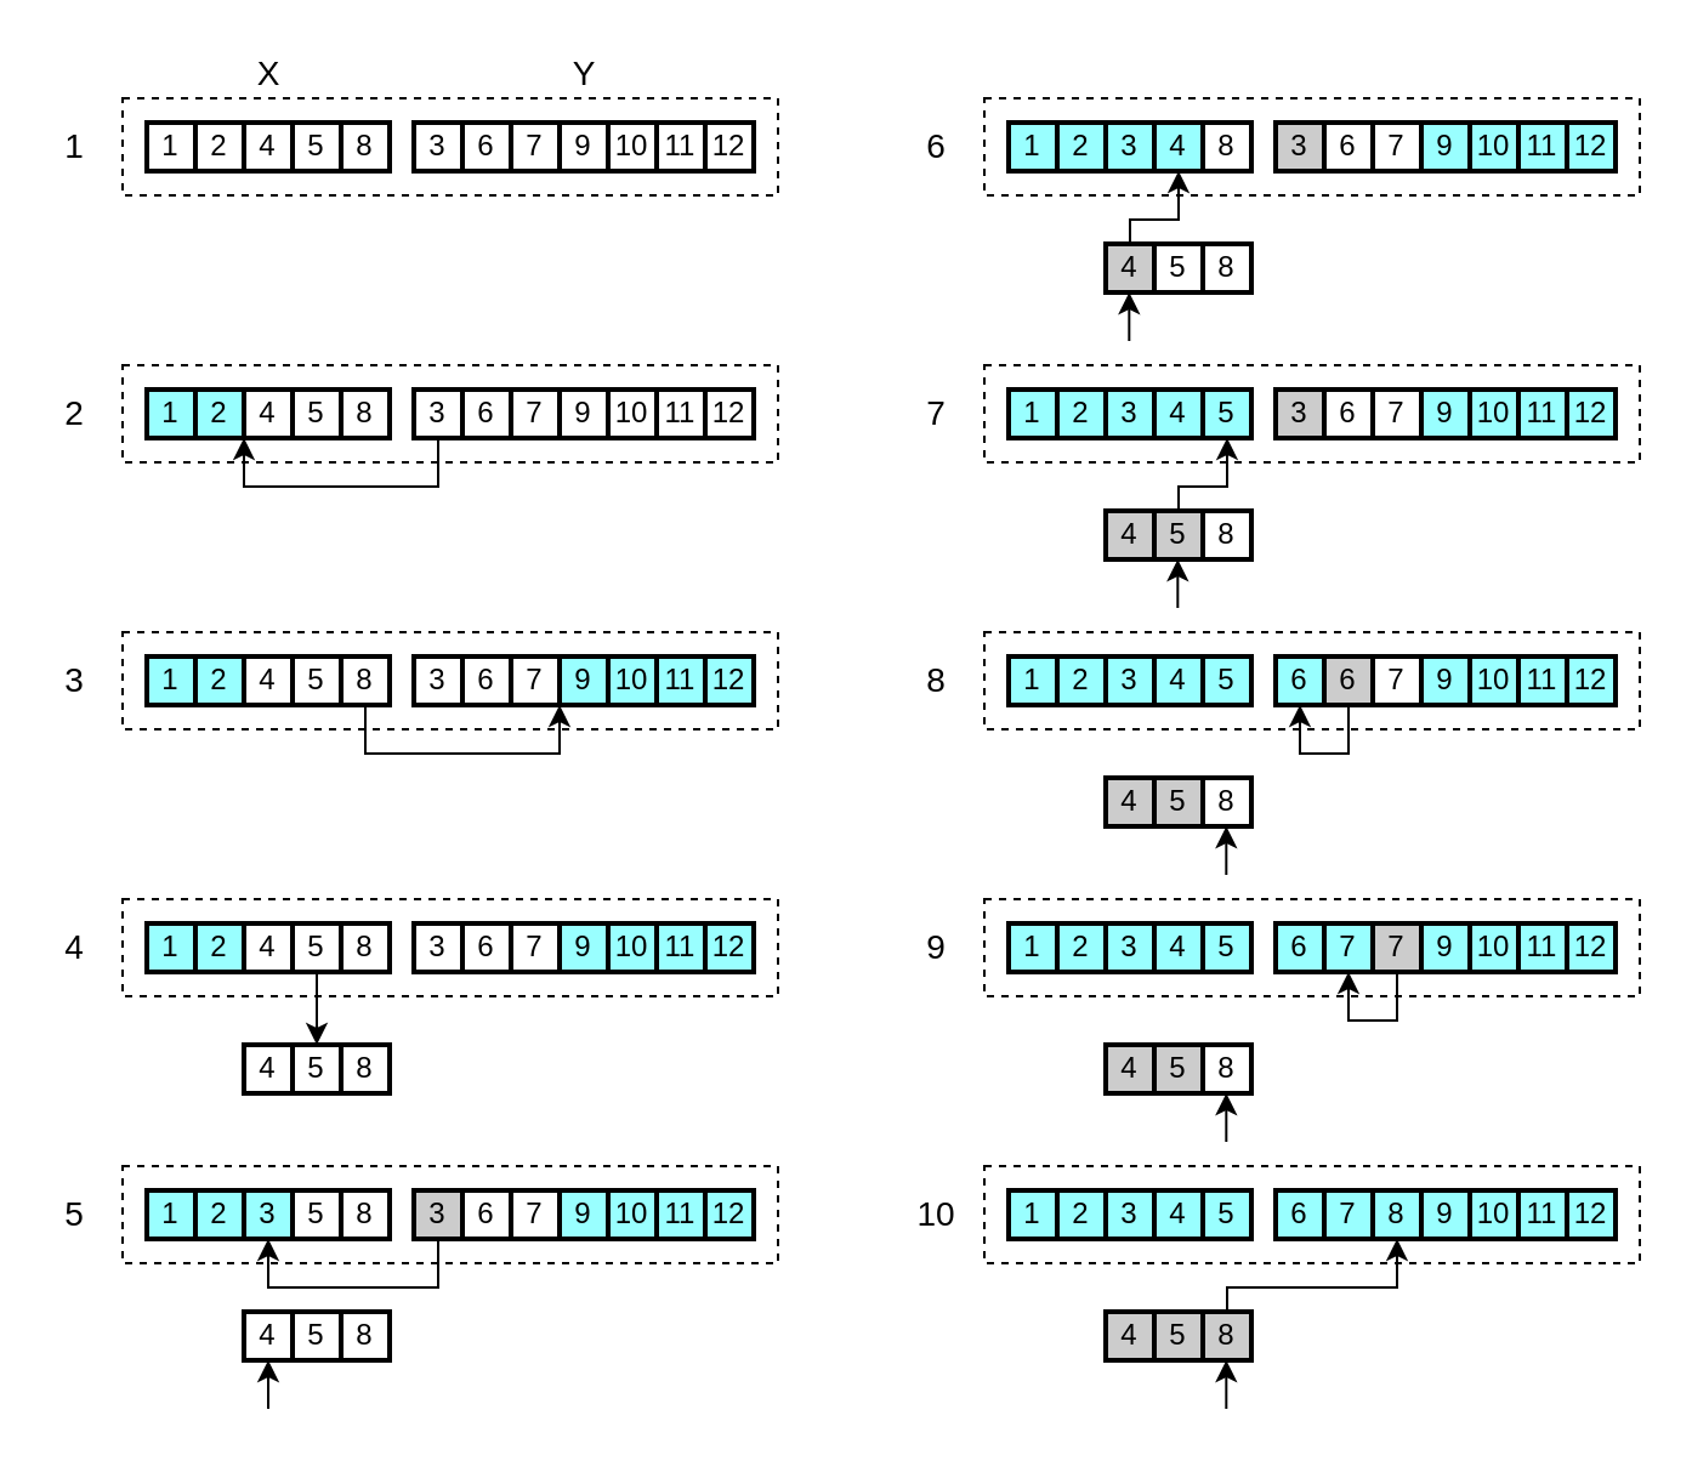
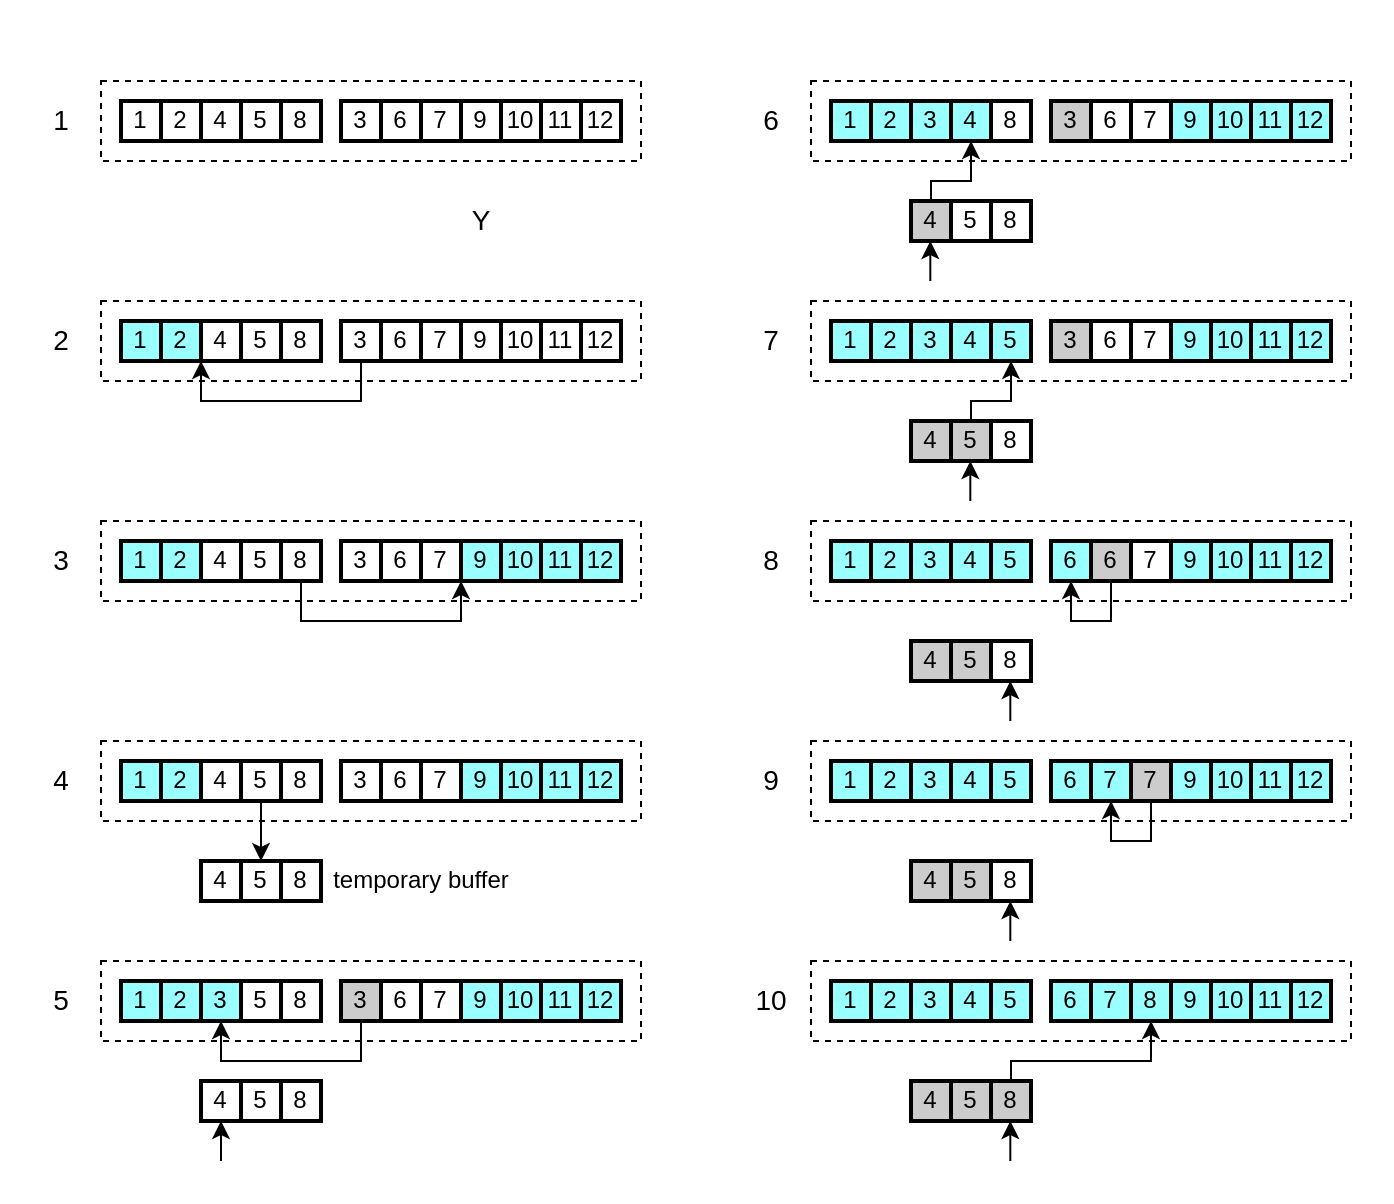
- <mxCell id="16" value="&lt;span style=&quot;font-family: &amp;#34;apple sd gothic neo&amp;#34; , &amp;#34;arial&amp;#34; , sans-serif ; font-size: 14px ; text-align: left&quot;&gt;X&lt;/span&gt;" style="text;html=1;align=center;verticalAlign=middle;resizable=0;points=[];autosize=1;strokeColor=none;fontSize=14;labelBackgroundColor=none;fontColor=#000000;" parent="1" vertex="1"><mxGeometry x="100" y="20" width="20" height="20" as="geometry" /></mxCell>
- <mxCell id="17" value="&lt;span style=&quot;font-family: &amp;#34;apple sd gothic neo&amp;#34; , &amp;#34;arial&amp;#34; , sans-serif ; font-size: 14px ; text-align: left&quot;&gt;Y&lt;/span&gt;" style="text;html=1;align=center;verticalAlign=middle;resizable=0;points=[];autosize=1;strokeColor=none;fontSize=14;labelBackgroundColor=none;fontColor=#000000;" parent="1" vertex="1"><mxGeometry x="230" y="20" width="20" height="20" as="geometry" /></mxCell>
+ <mxCell id="17" value="&lt;span style=&quot;font-family: &amp;#34;apple sd gothic neo&amp;#34; , &amp;#34;arial&amp;#34; , sans-serif ; font-size: 14px ; text-align: left&quot;&gt;Y&lt;/span&gt;" style="text;html=1;align=center;verticalAlign=middle;resizable=0;points=[];autosize=1;strokeColor=none;fontSize=14;labelBackgroundColor=none;fontColor=#000000;" parent="1" vertex="1"><mxGeometry x="230" y="100" width="20" height="20" as="geometry" /></mxCell>
+ <mxCell id="174" value="&lt;font color=&quot;#000000&quot;&gt;temporary buffer&lt;/font&gt;" style="text;html=1;align=center;verticalAlign=middle;resizable=0;points=[];autosize=1;strokeColor=none;" parent="1" vertex="1"><mxGeometry x="160" y="430" width="100" height="20" as="geometry" /></mxCell>
